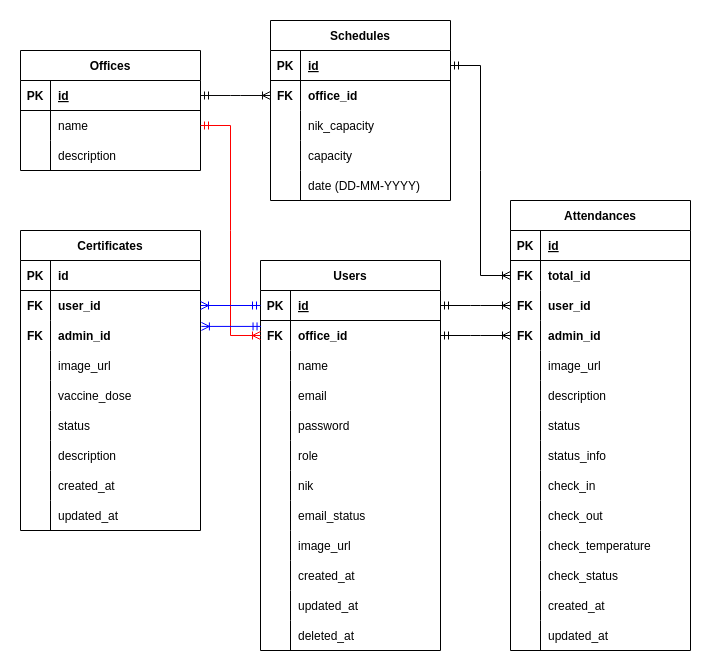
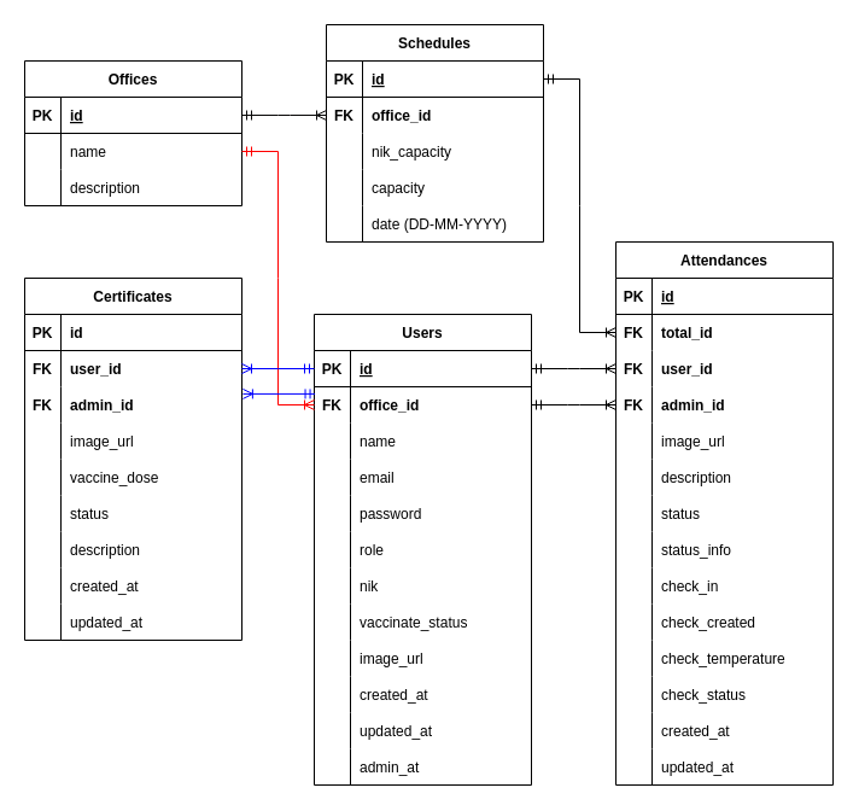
- <mxCell id="36" value="email_status" style="shape=partialRectangle;connectable=0;fillColor=none;top=0;left=0;bottom=0;right=0;align=left;spacingLeft=6;overflow=hidden;" parent="34" vertex="1"><mxGeometry x="30" width="150" height="30" as="geometry"><mxRectangle width="150" height="30" as="alternateBounds" /></mxGeometry></mxCell>
+ <mxCell id="36" value="vaccinate_status" style="shape=partialRectangle;connectable=0;fillColor=none;top=0;left=0;bottom=0;right=0;align=left;spacingLeft=6;overflow=hidden;" parent="34" vertex="1"><mxGeometry x="30" width="150" height="30" as="geometry"><mxRectangle width="150" height="30" as="alternateBounds" /></mxGeometry></mxCell>
- <mxCell id="124" value="check_out" style="shape=partialRectangle;connectable=0;fillColor=none;top=0;left=0;bottom=0;right=0;align=left;spacingLeft=6;overflow=hidden;" parent="122" vertex="1"><mxGeometry x="30" width="150" height="30" as="geometry"><mxRectangle width="150" height="30" as="alternateBounds" /></mxGeometry></mxCell>
+ <mxCell id="124" value="check_created" style="shape=partialRectangle;connectable=0;fillColor=none;top=0;left=0;bottom=0;right=0;align=left;spacingLeft=6;overflow=hidden;" parent="122" vertex="1"><mxGeometry x="30" width="150" height="30" as="geometry"><mxRectangle width="150" height="30" as="alternateBounds" /></mxGeometry></mxCell>
- <mxCell id="48" value="deleted_at" style="shape=partialRectangle;connectable=0;fillColor=none;top=0;left=0;bottom=0;right=0;align=left;spacingLeft=6;overflow=hidden;" parent="46" vertex="1"><mxGeometry x="30" width="150" height="30" as="geometry"><mxRectangle width="150" height="30" as="alternateBounds" /></mxGeometry></mxCell>
+ <mxCell id="48" value="admin_at" style="shape=partialRectangle;connectable=0;fillColor=none;top=0;left=0;bottom=0;right=0;align=left;spacingLeft=6;overflow=hidden;" parent="46" vertex="1"><mxGeometry x="30" width="150" height="30" as="geometry"><mxRectangle width="150" height="30" as="alternateBounds" /></mxGeometry></mxCell>
